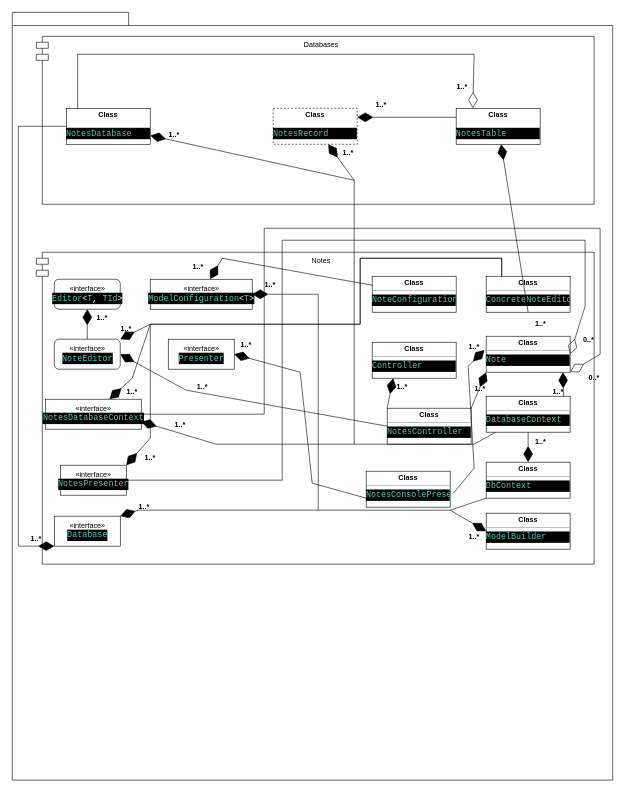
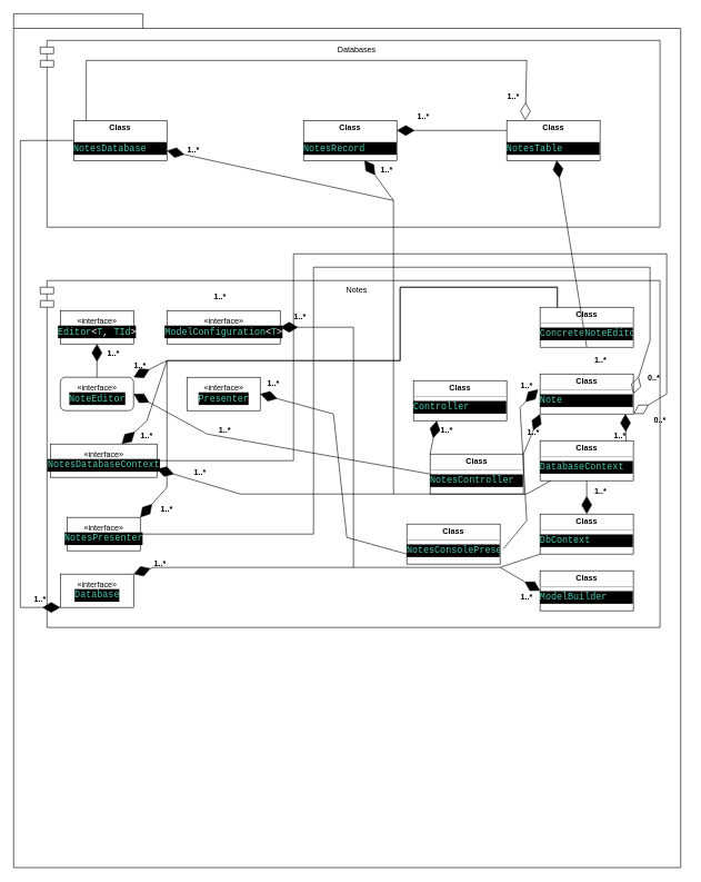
- <mxCell id="6" value="&lt;p style=&quot;margin:0px;margin-top:4px;text-align:center;&quot;&gt;&lt;b&gt;Class&lt;/b&gt;&lt;br&gt;&lt;/p&gt;&lt;div&gt;&lt;b&gt;&lt;br&gt;&lt;/b&gt;&lt;/div&gt;&lt;div style=&quot;color: rgb(255, 255, 255); background-color: rgb(0, 0, 0); font-family: Consolas, &amp;quot;Courier New&amp;quot;, monospace; font-size: 14px; line-height: 19px;&quot;&gt;&lt;span style=&quot;color: #4ec9b0;&quot;&gt;NotesRecord&lt;/span&gt;&lt;/div&gt;" style="verticalAlign=top;align=left;overflow=fill;fontSize=12;fontFamily=Helvetica;html=1;dashed=1;" vertex="1" parent="1"><mxGeometry x="455" y="180" width="140" height="60" as="geometry" /></mxCell>
+ <mxCell id="6" value="&lt;p style=&quot;margin:0px;margin-top:4px;text-align:center;&quot;&gt;&lt;b&gt;Class&lt;/b&gt;&lt;br&gt;&lt;/p&gt;&lt;div&gt;&lt;b&gt;&lt;br&gt;&lt;/b&gt;&lt;/div&gt;&lt;div style=&quot;color: rgb(255, 255, 255); background-color: rgb(0, 0, 0); font-family: Consolas, &amp;quot;Courier New&amp;quot;, monospace; font-size: 14px; line-height: 19px;&quot;&gt;&lt;span style=&quot;color: #4ec9b0;&quot;&gt;NotesRecord&lt;/span&gt;&lt;/div&gt;" style="verticalAlign=top;align=left;overflow=fill;fontSize=12;fontFamily=Helvetica;html=1;" vertex="1" parent="1"><mxGeometry x="455" y="180" width="140" height="60" as="geometry" /></mxCell>
- <mxCell id="61" value="" style="endArrow=diamondThin;endFill=1;endSize=24;html=1;rounded=0;exitX=0;exitY=0.25;exitDx=0;exitDy=0;" edge="1" parent="1" source="19" target="18"><mxGeometry width="160" relative="1" as="geometry"><mxPoint x="460" y="560" as="sourcePoint" /><mxPoint x="620" y="560" as="targetPoint" /><Array as="points"><mxPoint x="370" y="430" /></Array></mxGeometry></mxCell>
- <mxCell id="8" value="«interface»&lt;br&gt;&lt;div style=&quot;color: rgb(255, 255, 255); background-color: rgb(0, 0, 0); font-family: Consolas, &amp;quot;Courier New&amp;quot;, monospace; font-size: 14px; line-height: 19px;&quot;&gt;&lt;span style=&quot;color: #4ec9b0;&quot;&gt;Editor&lt;/span&gt;&amp;lt;&lt;span style=&quot;color: #4ec9b0;&quot;&gt;T&lt;/span&gt;, &lt;span style=&quot;color: #4ec9b0;&quot;&gt;TId&lt;/span&gt;&amp;gt;&lt;/div&gt;" style="html=1;rounded=1;" vertex="1" parent="1"><mxGeometry x="90" y="465" width="110" height="50" as="geometry" /></mxCell>
+ <mxCell id="8" value="«interface»&lt;br&gt;&lt;div style=&quot;color: rgb(255, 255, 255); background-color: rgb(0, 0, 0); font-family: Consolas, &amp;quot;Courier New&amp;quot;, monospace; font-size: 14px; line-height: 19px;&quot;&gt;&lt;span style=&quot;color: #4ec9b0;&quot;&gt;Editor&lt;/span&gt;&amp;lt;&lt;span style=&quot;color: #4ec9b0;&quot;&gt;T&lt;/span&gt;, &lt;span style=&quot;color: #4ec9b0;&quot;&gt;TId&lt;/span&gt;&amp;gt;&lt;/div&gt;" style="html=1;" vertex="1" parent="1"><mxGeometry x="90" y="465" width="110" height="50" as="geometry" /></mxCell>
- <mxCell id="19" value="&lt;p style=&quot;margin:0px;margin-top:4px;text-align:center;&quot;&gt;&lt;b&gt;Class&lt;/b&gt;&lt;/p&gt;&lt;hr size=&quot;1&quot;&gt;&lt;div style=&quot;height:2px;&quot;&gt;&lt;div style=&quot;color: rgb(255, 255, 255); background-color: rgb(0, 0, 0); font-family: Consolas, &amp;quot;Courier New&amp;quot;, monospace; font-size: 14px; line-height: 19px;&quot;&gt;&lt;span style=&quot;color: #4ec9b0;&quot;&gt;NoteConfiguration&lt;/span&gt;&lt;/div&gt;&lt;/div&gt;" style="verticalAlign=top;align=left;overflow=fill;fontSize=12;fontFamily=Helvetica;html=1;" vertex="1" parent="1"><mxGeometry x="620" y="460" width="140" height="60" as="geometry" /></mxCell>
